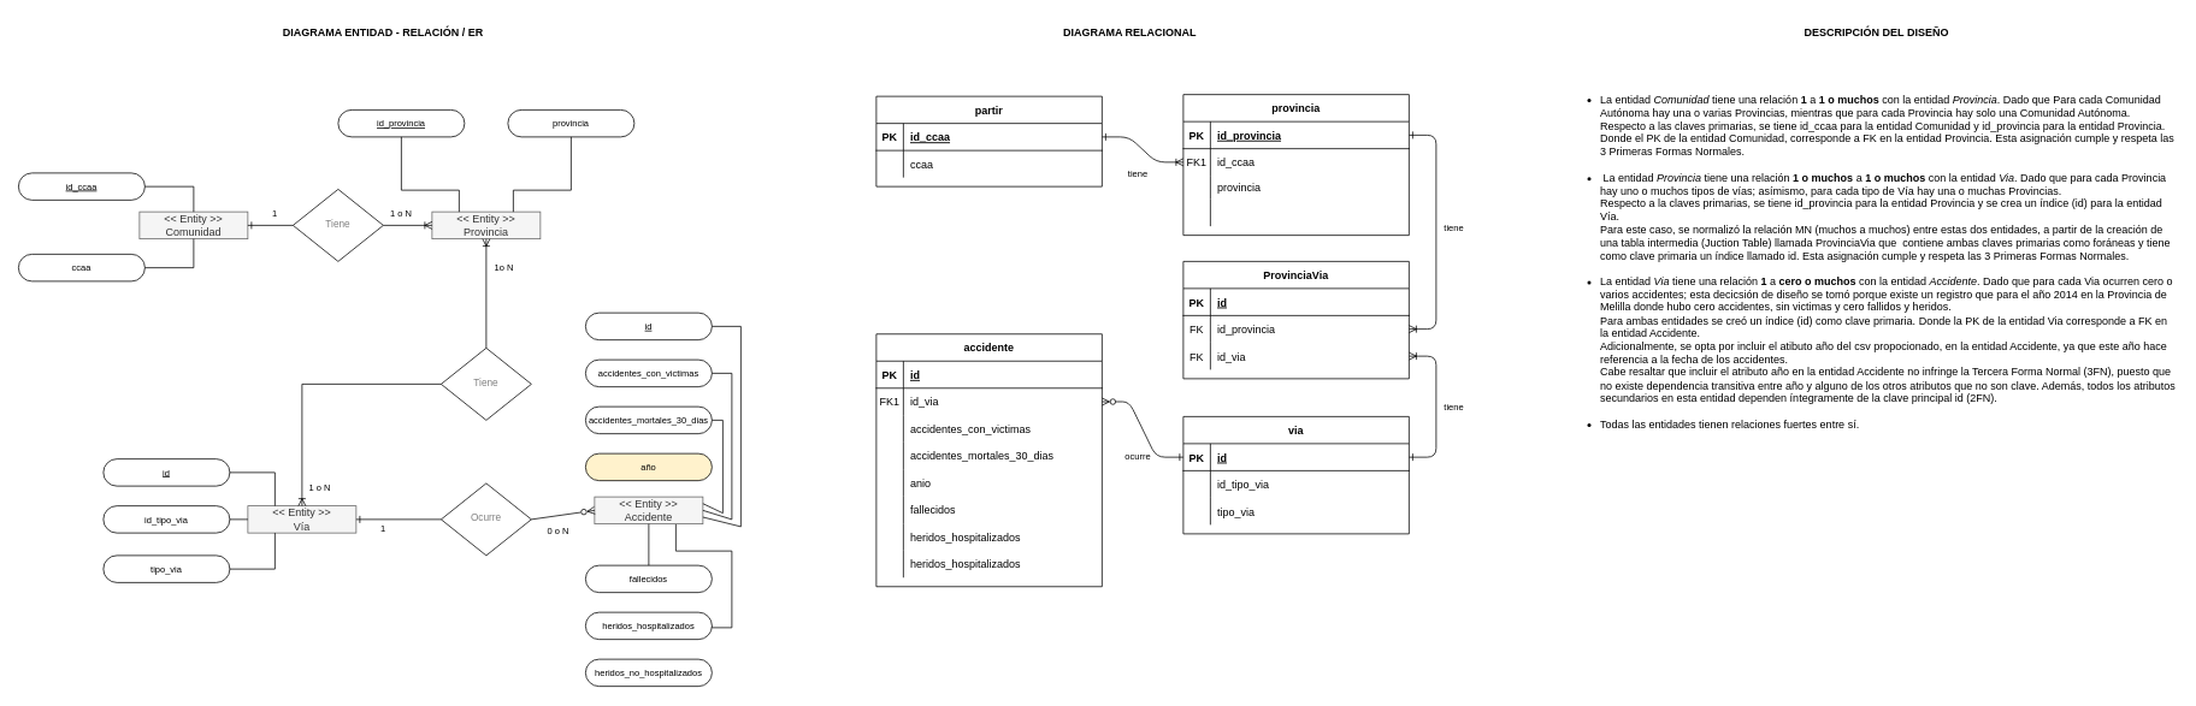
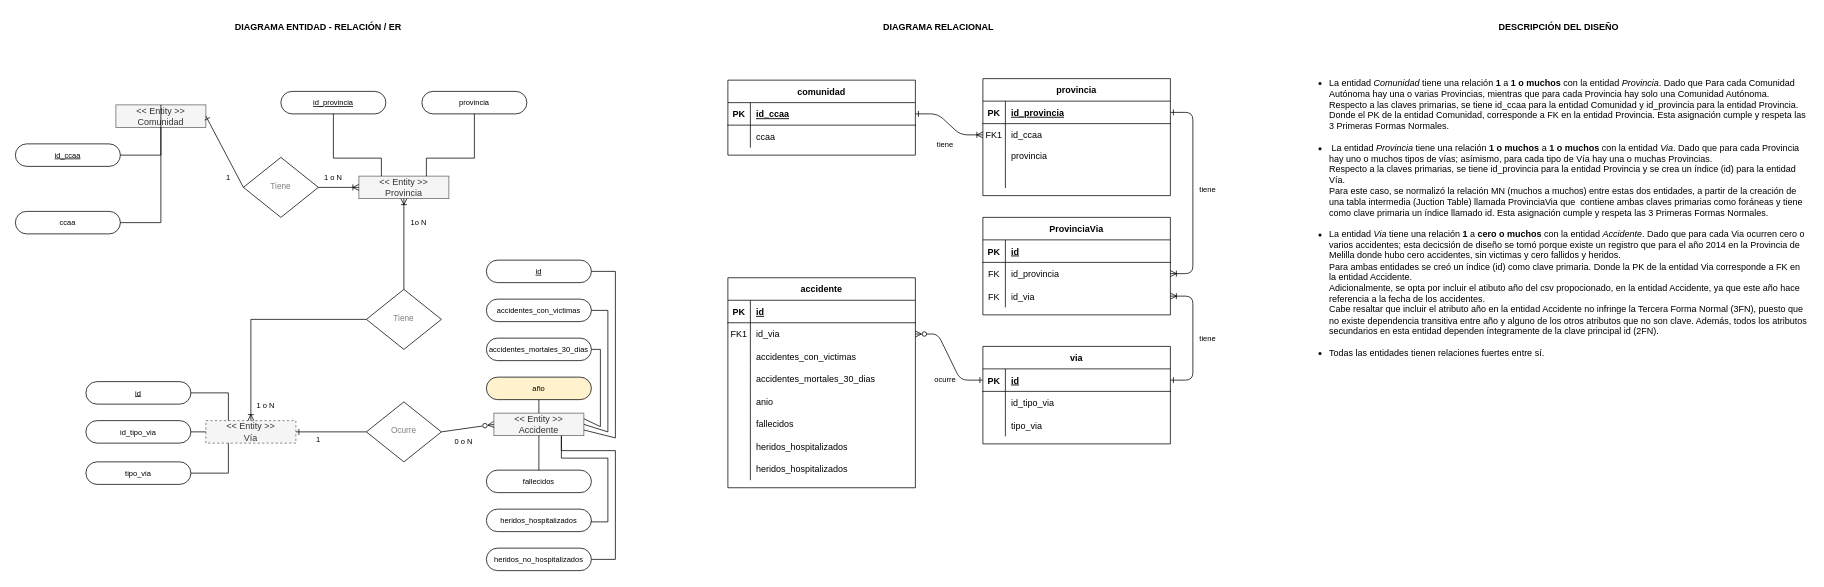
- <mxCell id="68" value="partir" style="shape=table;startSize=30;container=1;collapsible=1;childLayout=tableLayout;fixedRows=1;rowLines=0;fontStyle=1;align=center;resizeLast=1;" parent="1" vertex="1"><mxGeometry x="970" y="106" width="250" height="100" as="geometry" /></mxCell>
+ <mxCell id="68" value="comunidad" style="shape=table;startSize=30;container=1;collapsible=1;childLayout=tableLayout;fixedRows=1;rowLines=0;fontStyle=1;align=center;resizeLast=1;" parent="1" vertex="1"><mxGeometry x="970" y="106" width="250" height="100" as="geometry" /></mxCell>
- <mxCell id="3" value="&amp;lt;&amp;lt; Entity &amp;gt;&amp;gt;&lt;br&gt;Comunidad" style="rounded=0;whiteSpace=wrap;html=1;fillColor=#f5f5f5;fontColor=#333333;strokeColor=#666666;fontSize=12;" parent="1" vertex="1"><mxGeometry x="154" y="234" width="120" height="30" as="geometry" /></mxCell>
+ <mxCell id="3" value="&amp;lt;&amp;lt; Entity &amp;gt;&amp;gt;&lt;br&gt;Comunidad" style="rounded=0;whiteSpace=wrap;html=1;fillColor=#f5f5f5;fontColor=#333333;strokeColor=#666666;fontSize=12;" parent="1" vertex="1"><mxGeometry x="154" y="139" width="120" height="30" as="geometry" /></mxCell>
+ <mxCell id="39" value="" style="endArrow=none;html=1;rounded=0;exitX=0.5;exitY=0;exitDx=0;exitDy=0;entryX=0.5;entryY=1;entryDx=0;entryDy=0;" parent="1" source="13" target="40" edge="1"><mxGeometry width="50" height="50" relative="1" as="geometry"><mxPoint x="680" y="505" as="sourcePoint" /><mxPoint x="720" y="505" as="targetPoint" /></mxGeometry></mxCell>
- <mxCell id="5" value="&amp;lt;&amp;lt; Entity &amp;gt;&amp;gt;&lt;br style=&quot;border-color: var(--border-color);&quot;&gt;Vía" style="rounded=0;whiteSpace=wrap;html=1;fillColor=#f5f5f5;fontColor=#333333;strokeColor=#666666;fontSize=12;" parent="1" vertex="1"><mxGeometry x="274" y="560" width="120" height="30" as="geometry" /></mxCell>
+ <mxCell id="5" value="&amp;lt;&amp;lt; Entity &amp;gt;&amp;gt;&lt;br style=&quot;border-color: var(--border-color);&quot;&gt;Vía" style="rounded=0;whiteSpace=wrap;html=1;fillColor=#f5f5f5;fontColor=#333333;strokeColor=#666666;fontSize=12;dashed=1;" parent="1" vertex="1"><mxGeometry x="274" y="560" width="120" height="30" as="geometry" /></mxCell>
+ <mxCell id="32" style="edgeStyle=orthogonalEdgeStyle;rounded=0;orthogonalLoop=1;jettySize=auto;html=1;exitX=1;exitY=0.5;exitDx=0;exitDy=0;entryX=0.75;entryY=1;entryDx=0;entryDy=0;endArrow=none;endFill=0;" parent="1" source="33" target="13" edge="1"><mxGeometry relative="1" as="geometry"><Array as="points"><mxPoint x="820" y="745" /><mxPoint x="820" y="600" /><mxPoint x="748" y="600" /></Array></mxGeometry></mxCell>
